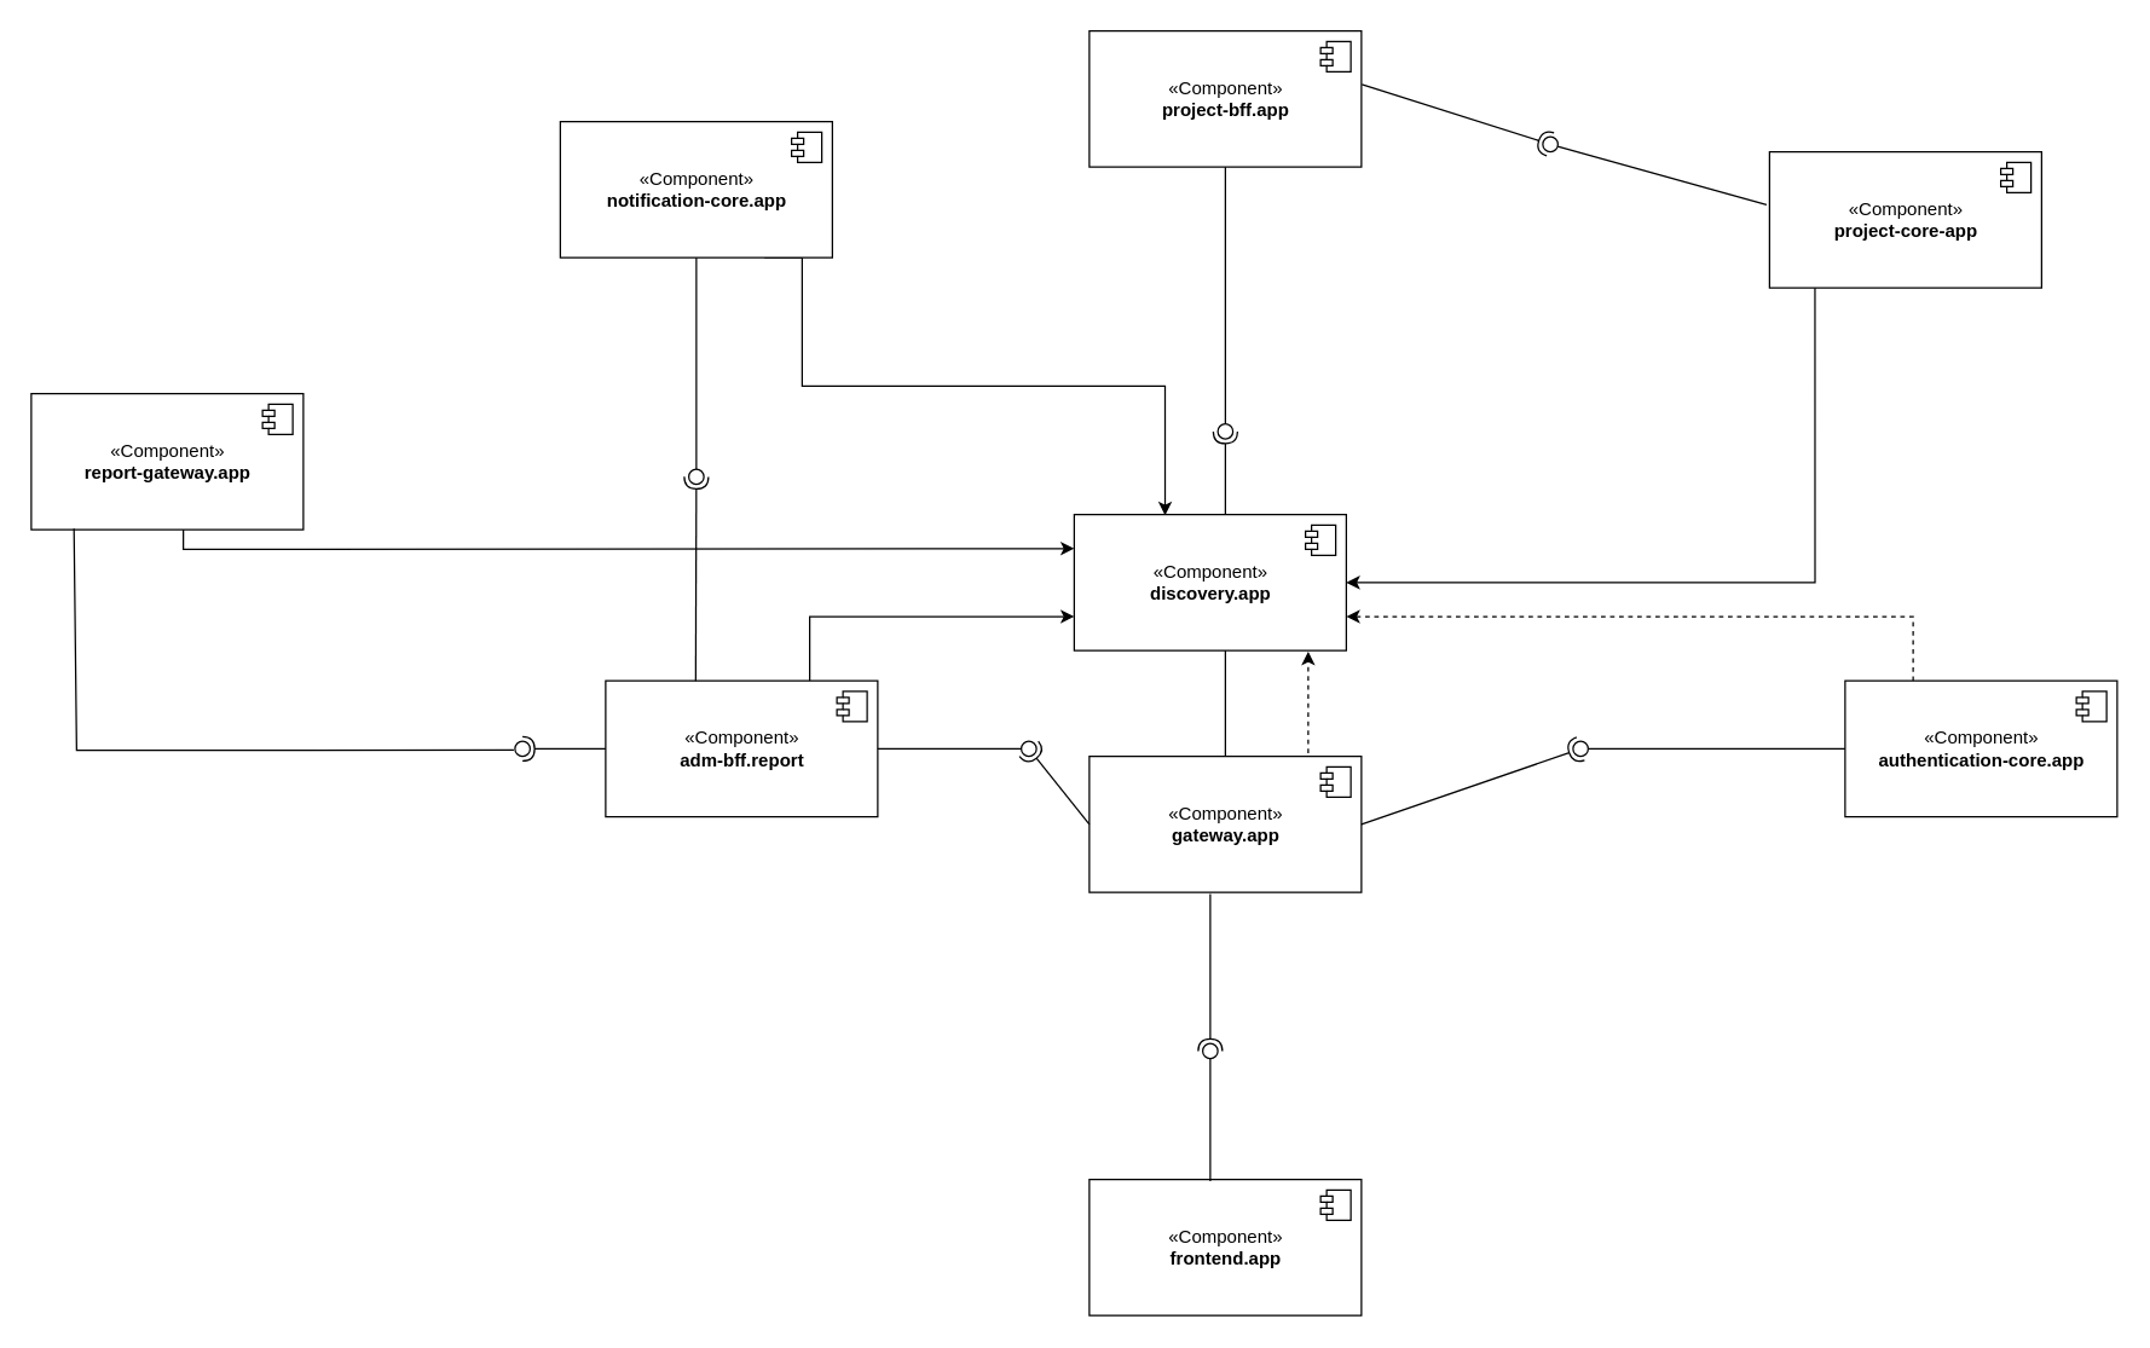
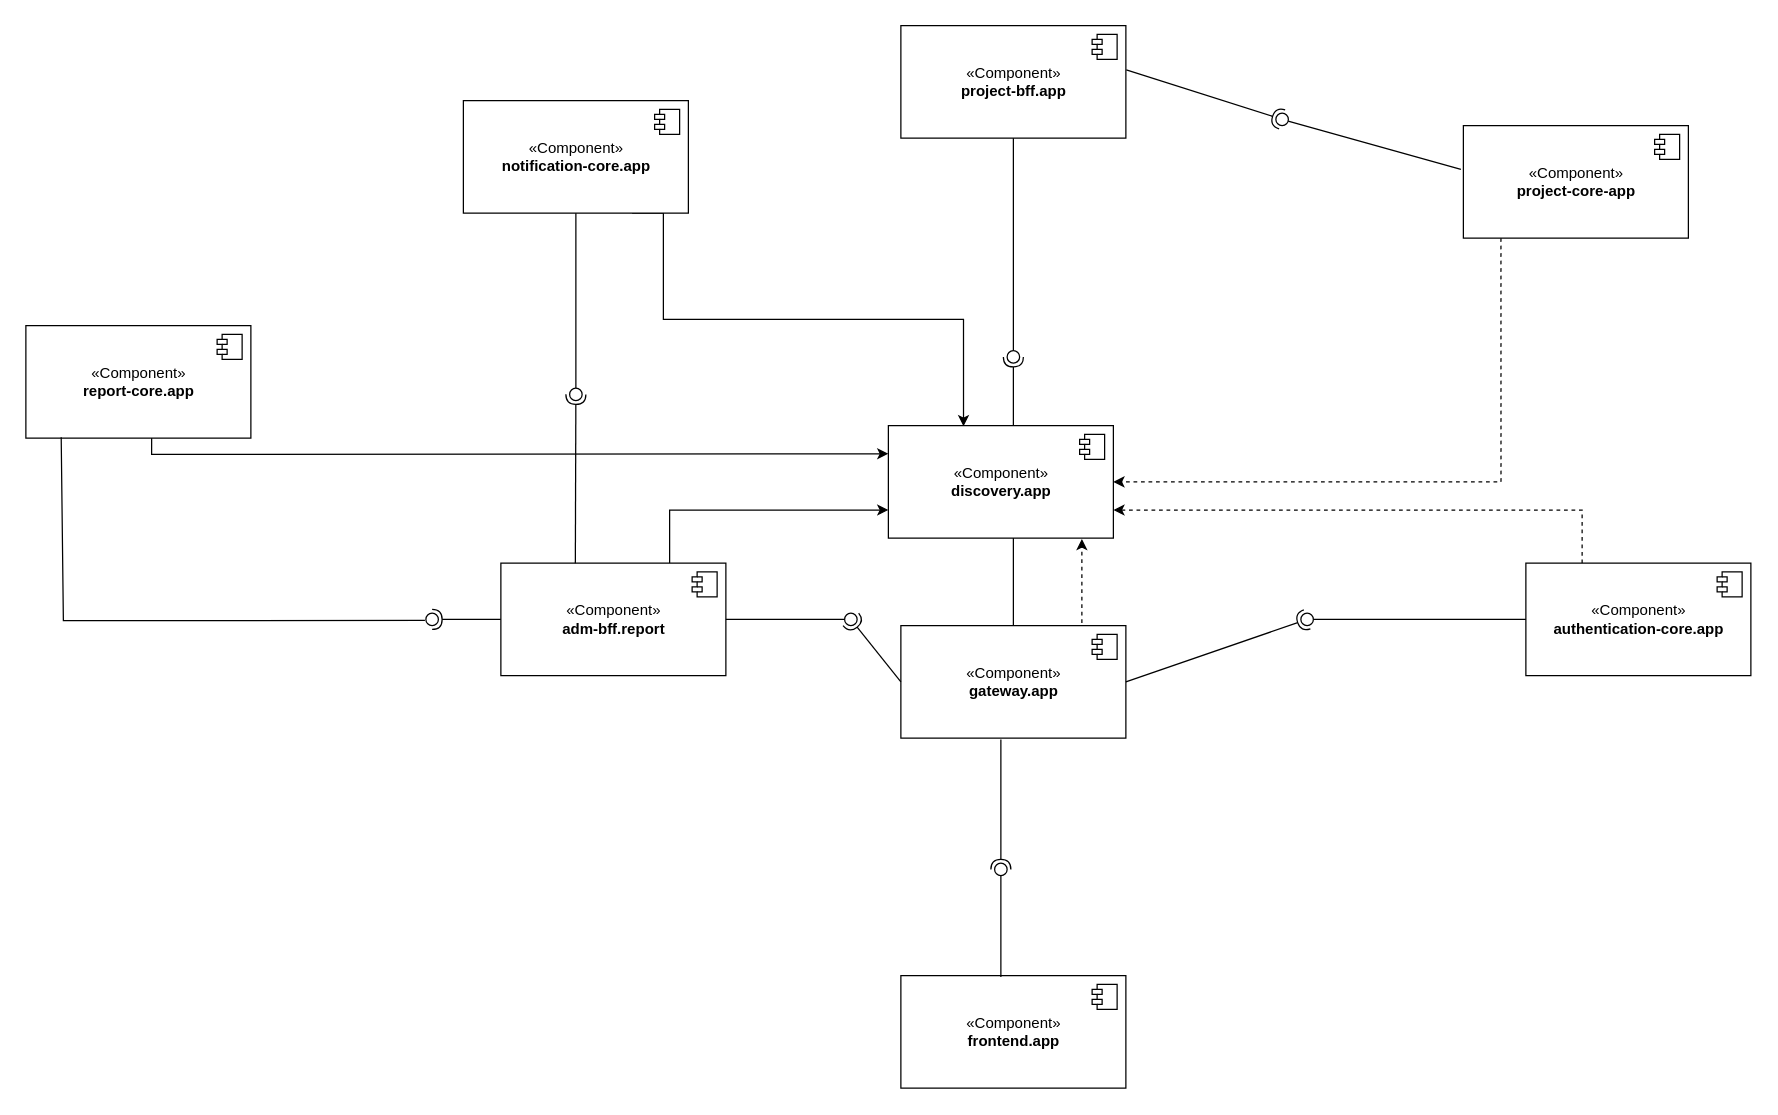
- <mxCell id="31" value="«Component»&lt;br&gt;&lt;b&gt;report-gateway.app&lt;/b&gt;" style="html=1;dropTarget=0;" parent="1" vertex="1"><mxGeometry x="20" y="260" width="180" height="90" as="geometry" /></mxCell>
+ <mxCell id="31" value="«Component»&lt;br&gt;&lt;b&gt;report-core.app&lt;/b&gt;" style="html=1;dropTarget=0;" parent="1" vertex="1"><mxGeometry x="20" y="260" width="180" height="90" as="geometry" /></mxCell>
- <mxCell id="10" style="edgeStyle=orthogonalEdgeStyle;rounded=0;orthogonalLoop=1;jettySize=auto;html=1;exitX=0.167;exitY=1;exitDx=0;exitDy=0;entryX=1;entryY=0.5;entryDx=0;entryDy=0;exitPerimeter=0;" edge="1" parent="1" source="11" target="45"><mxGeometry relative="1" as="geometry" /></mxCell>
+ <mxCell id="10" style="edgeStyle=orthogonalEdgeStyle;rounded=0;orthogonalLoop=1;jettySize=auto;html=1;exitX=0.167;exitY=1;exitDx=0;exitDy=0;entryX=1;entryY=0.5;entryDx=0;entryDy=0;exitPerimeter=0;dashed=1;" edge="1" parent="1" source="11" target="45"><mxGeometry relative="1" as="geometry" /></mxCell>
